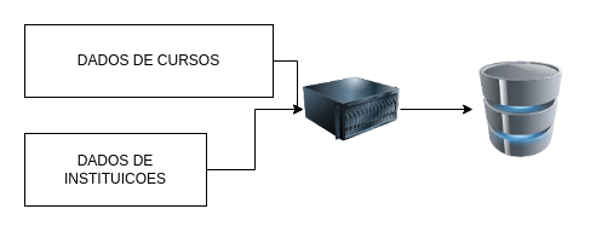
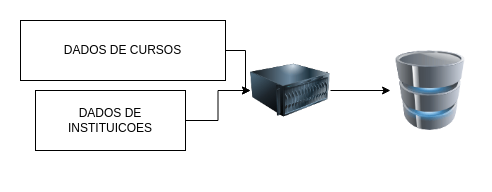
- <mxCell id="5" value="DADOS DE INSTITUICOES" style="rounded=0;whiteSpace=wrap;html=1;" vertex="1" parent="1"><mxGeometry x="20" y="110" width="150" height="60" as="geometry" /></mxCell>
+ <mxCell id="5" value="DADOS DE INSTITUICOES" style="rounded=0;whiteSpace=wrap;html=1;" vertex="1" parent="1"><mxGeometry x="35" y="90" width="150" height="60" as="geometry" /></mxCell>
